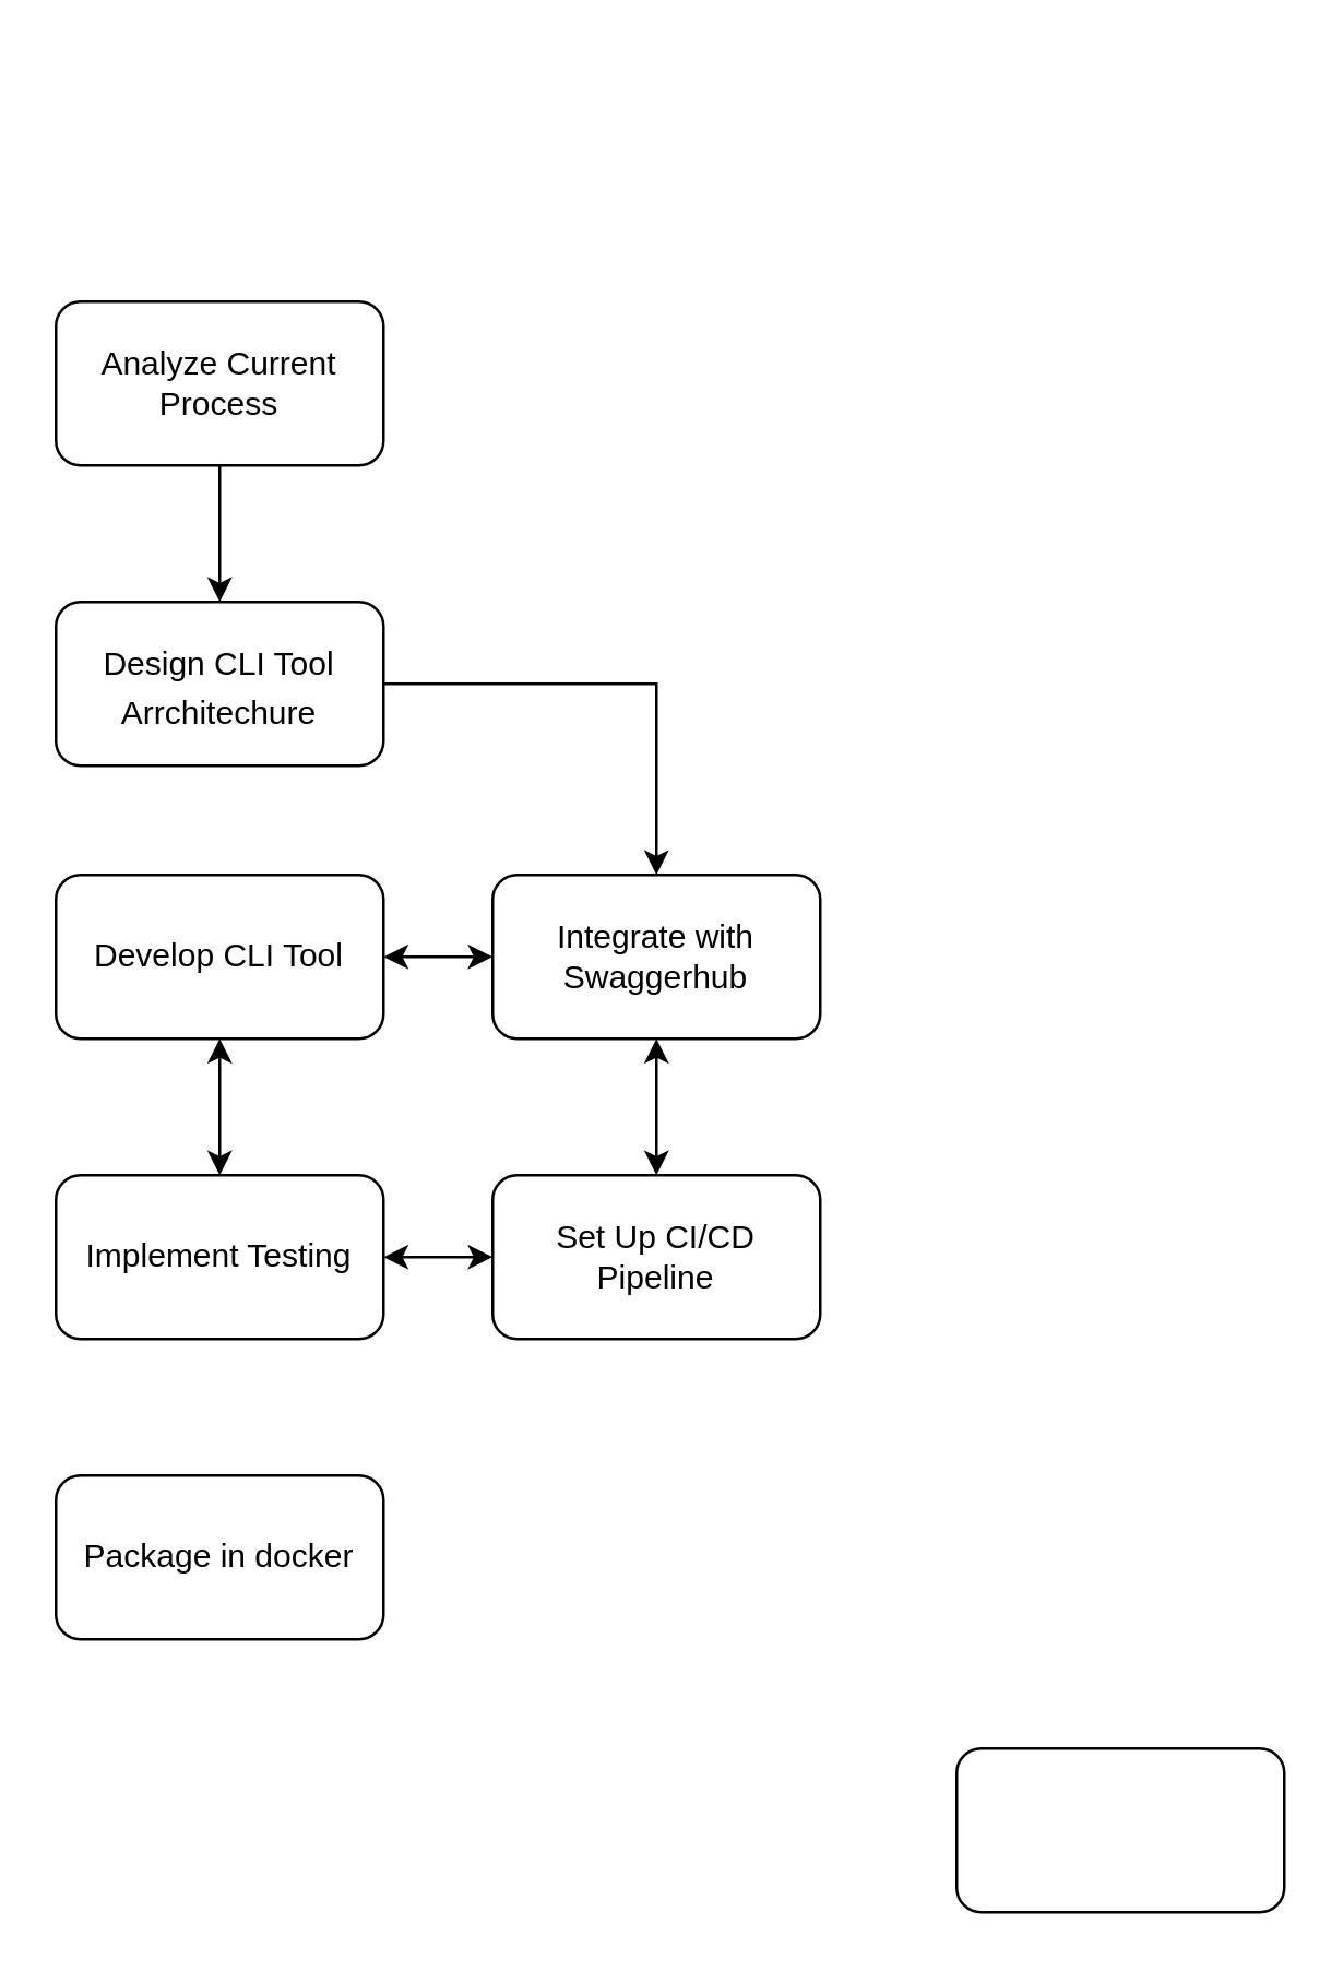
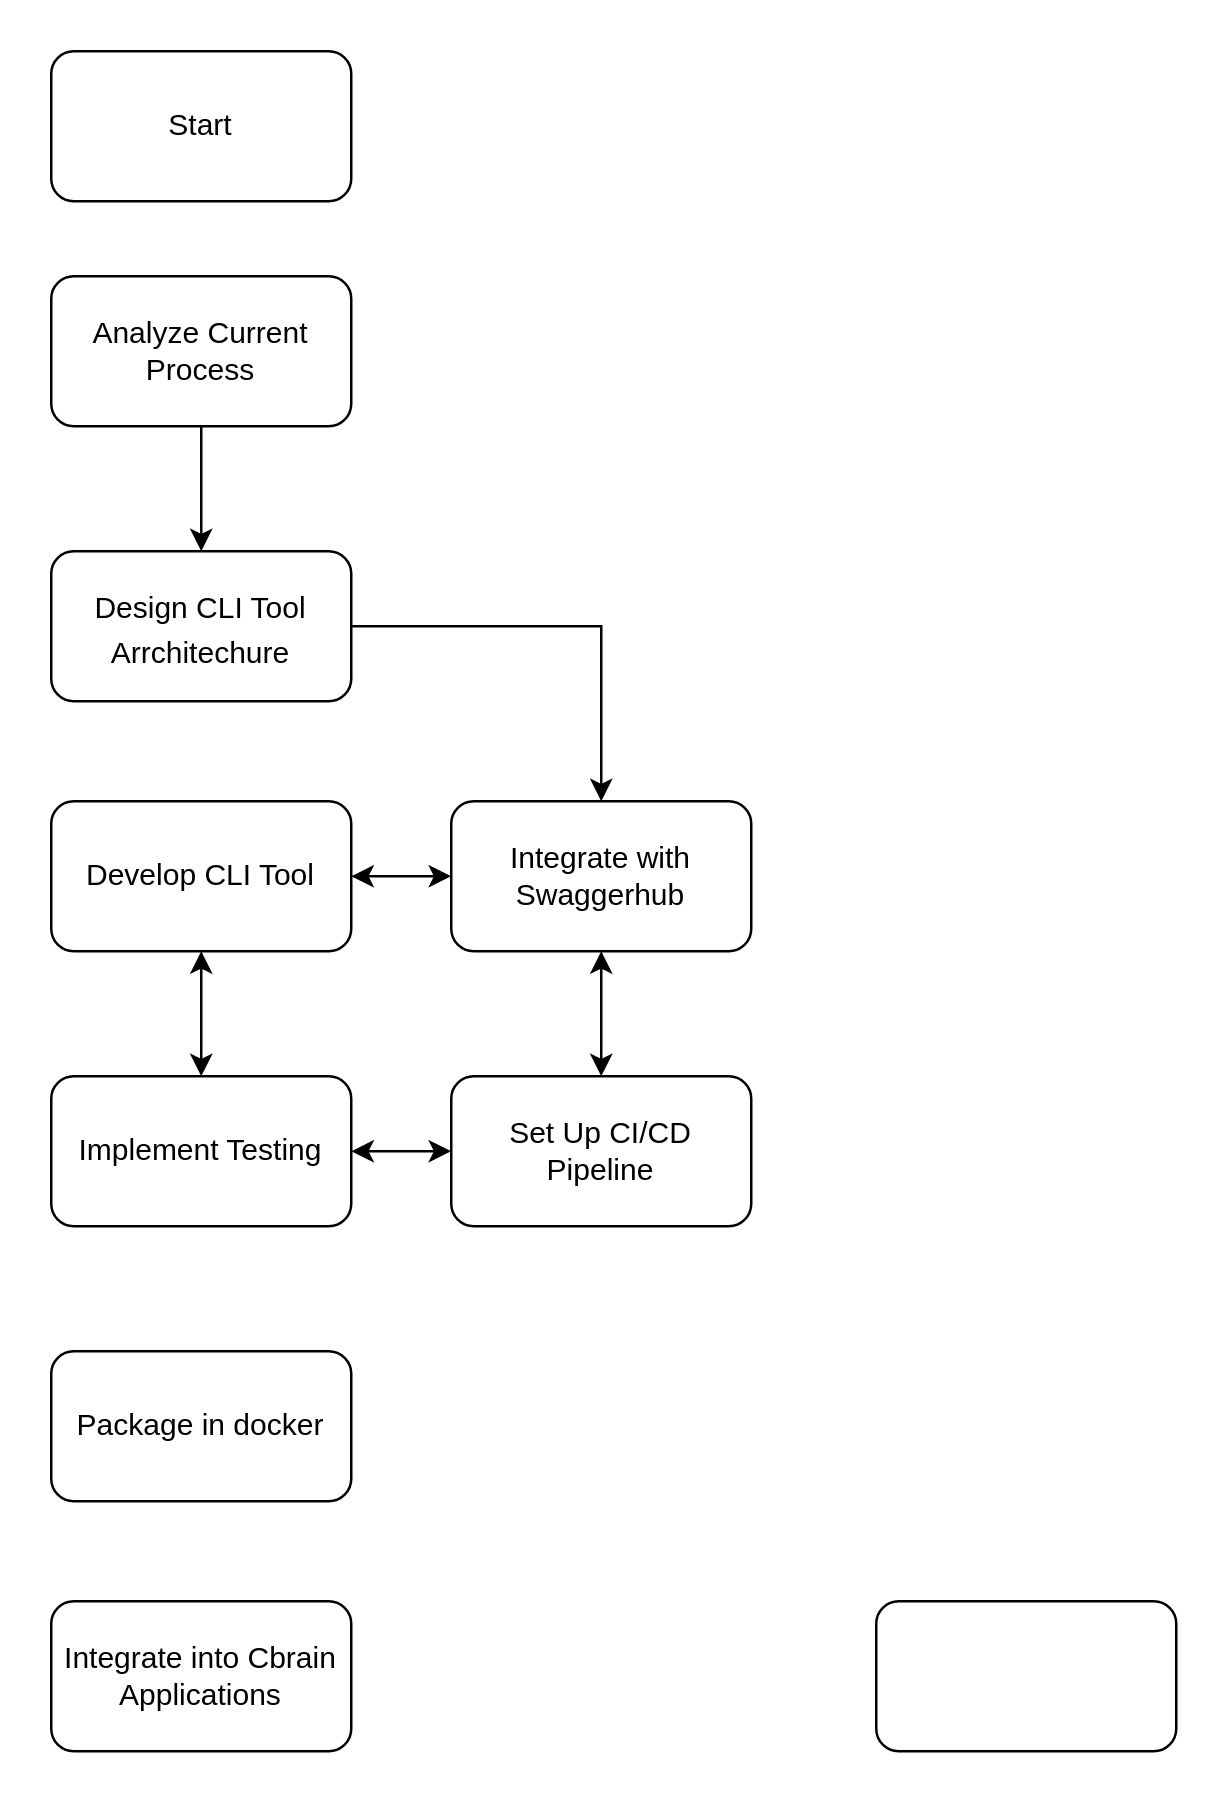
+ <mxCell id="2" value="&lt;font style=&quot;font-size: 12px;&quot;&gt;Start&lt;/font&gt;" style="rounded=1;whiteSpace=wrap;html=1;" vertex="1" parent="1"><mxGeometry x="20" y="20" width="120" height="60" as="geometry" /></mxCell>
+ <mxCell id="10" value="Integrate into Cbrain&lt;div&gt;Applications&lt;/div&gt;" style="rounded=1;whiteSpace=wrap;html=1;" vertex="1" parent="1"><mxGeometry x="20" y="640" width="120" height="60" as="geometry" /></mxCell>
